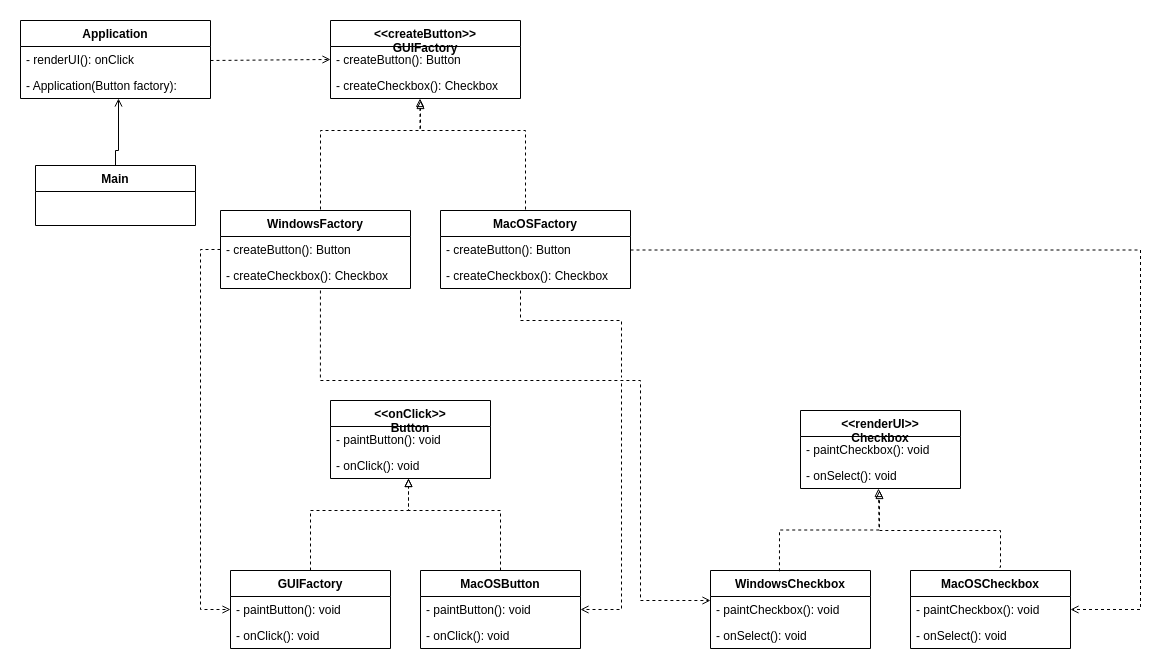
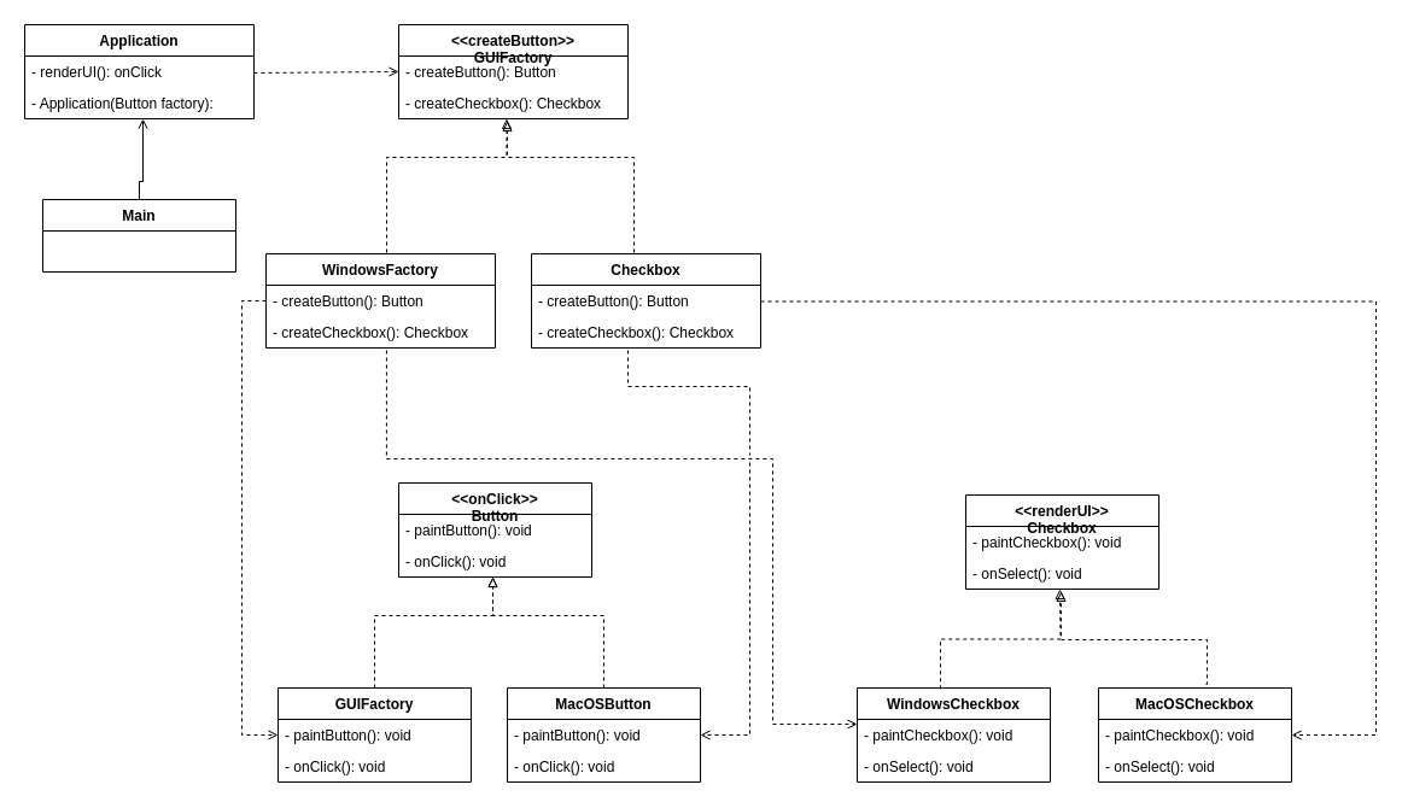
- <mxCell id="11" value="MacOSFactory" style="swimlane;fontStyle=1;align=center;verticalAlign=top;childLayout=stackLayout;horizontal=1;startSize=26;horizontalStack=0;resizeParent=1;resizeParentMax=0;resizeLast=0;collapsible=1;marginBottom=0;whiteSpace=wrap;html=1;" vertex="1" parent="1"><mxGeometry x="440" y="210" width="190" height="78" as="geometry" /></mxCell>
+ <mxCell id="11" value="Checkbox" style="swimlane;fontStyle=1;align=center;verticalAlign=top;childLayout=stackLayout;horizontal=1;startSize=26;horizontalStack=0;resizeParent=1;resizeParentMax=0;resizeLast=0;collapsible=1;marginBottom=0;whiteSpace=wrap;html=1;" vertex="1" parent="1"><mxGeometry x="440" y="210" width="190" height="78" as="geometry" /></mxCell>
